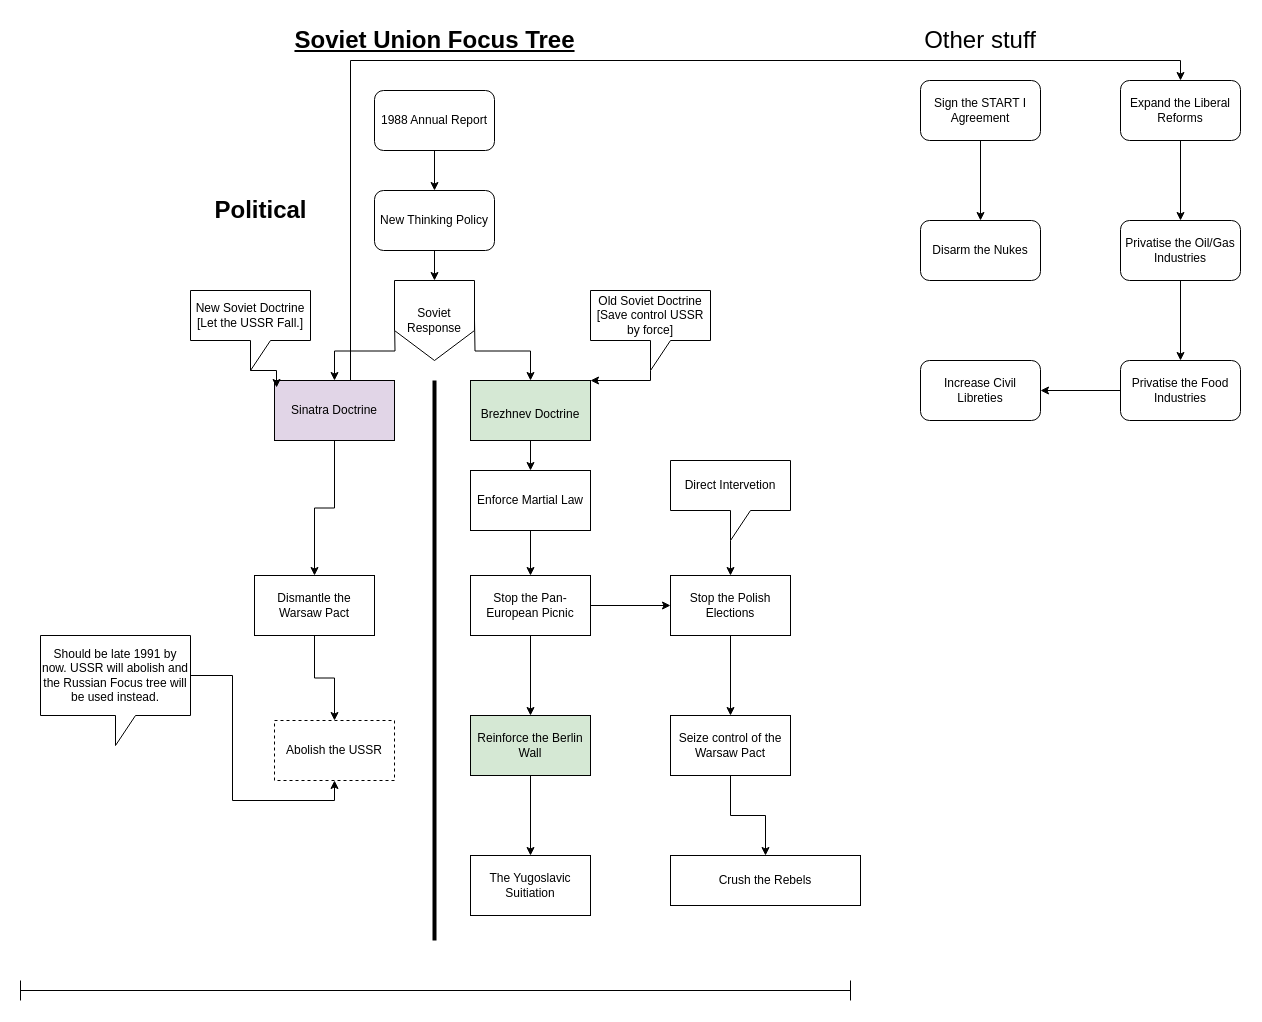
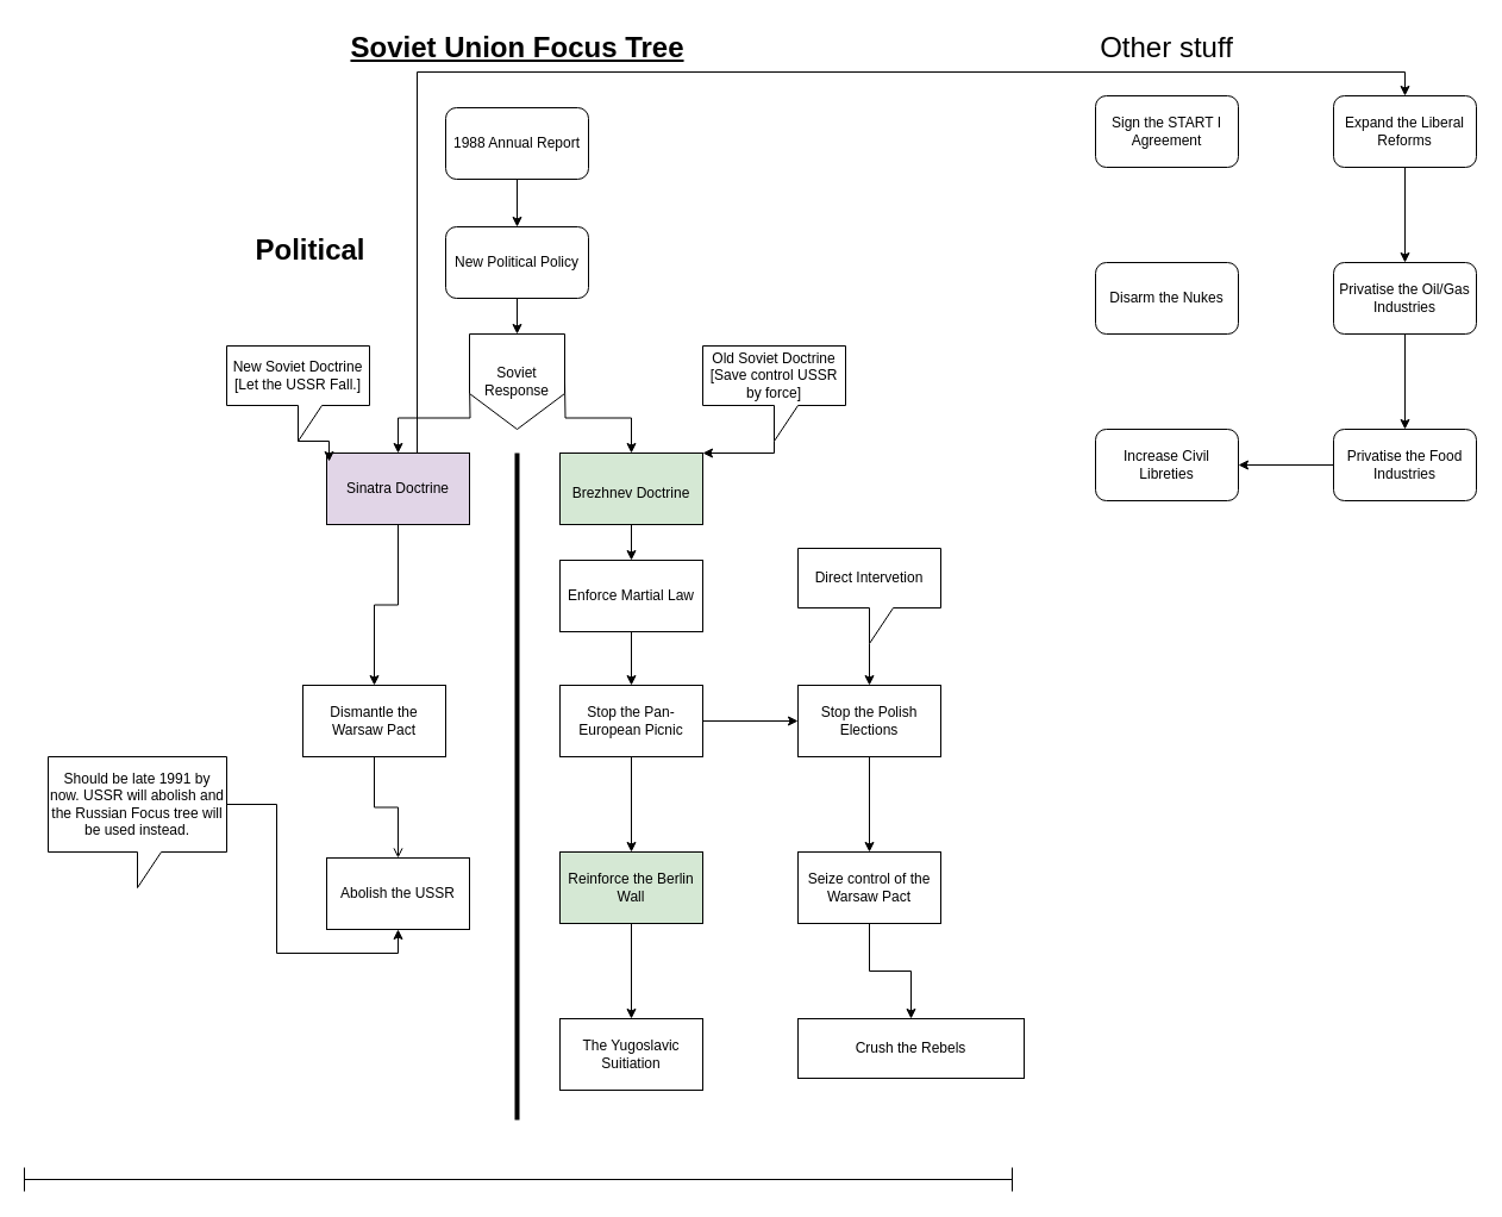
- <mxCell id="42" value="" style="edgeStyle=orthogonalEdgeStyle;rounded=0;orthogonalLoop=1;jettySize=auto;html=1;" parent="1" source="43" target="45" edge="1"><mxGeometry relative="1" as="geometry" /></mxCell>
- <mxCell id="6" value="New Thinking Policy" style="rounded=1;whiteSpace=wrap;html=1;labelBackgroundColor=none;" parent="1" vertex="1"><mxGeometry x="374" y="190" width="120" height="60" as="geometry" /></mxCell>
+ <mxCell id="6" value="New Political Policy" style="rounded=1;whiteSpace=wrap;html=1;labelBackgroundColor=none;" parent="1" vertex="1"><mxGeometry x="374" y="190" width="120" height="60" as="geometry" /></mxCell>
- <mxCell id="33" value="" style="edgeStyle=orthogonalEdgeStyle;rounded=0;orthogonalLoop=1;jettySize=auto;html=1;" parent="1" source="34" target="35" edge="1"><mxGeometry relative="1" as="geometry" /></mxCell>
+ <mxCell id="33" value="" style="edgeStyle=orthogonalEdgeStyle;rounded=0;orthogonalLoop=1;jettySize=auto;html=1;endArrow=open;" parent="1" source="34" target="35" edge="1"><mxGeometry relative="1" as="geometry" /></mxCell>
- <mxCell id="35" value="Abolish the USSR" style="whiteSpace=wrap;html=1;rounded=0;dashed=1;" parent="1" vertex="1"><mxGeometry x="274" y="720" width="120" height="60" as="geometry" /></mxCell>
+ <mxCell id="35" value="Abolish the USSR" style="whiteSpace=wrap;html=1;rounded=0;" parent="1" vertex="1"><mxGeometry x="274" y="720" width="120" height="60" as="geometry" /></mxCell>
